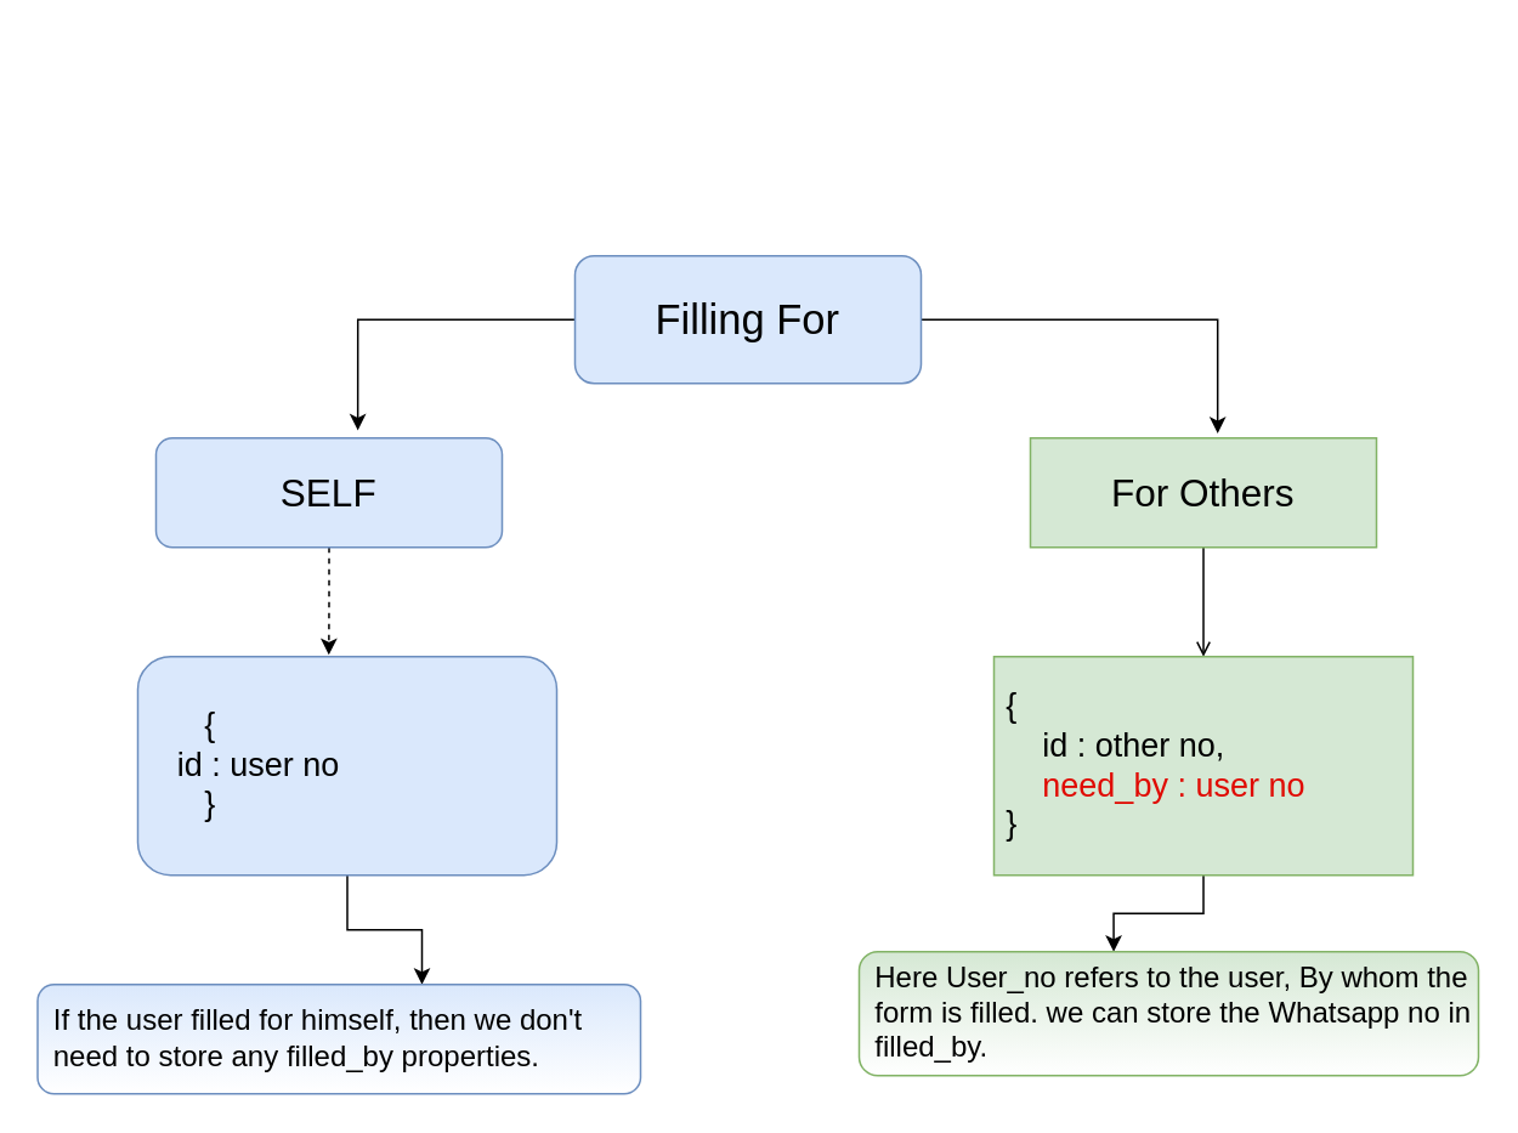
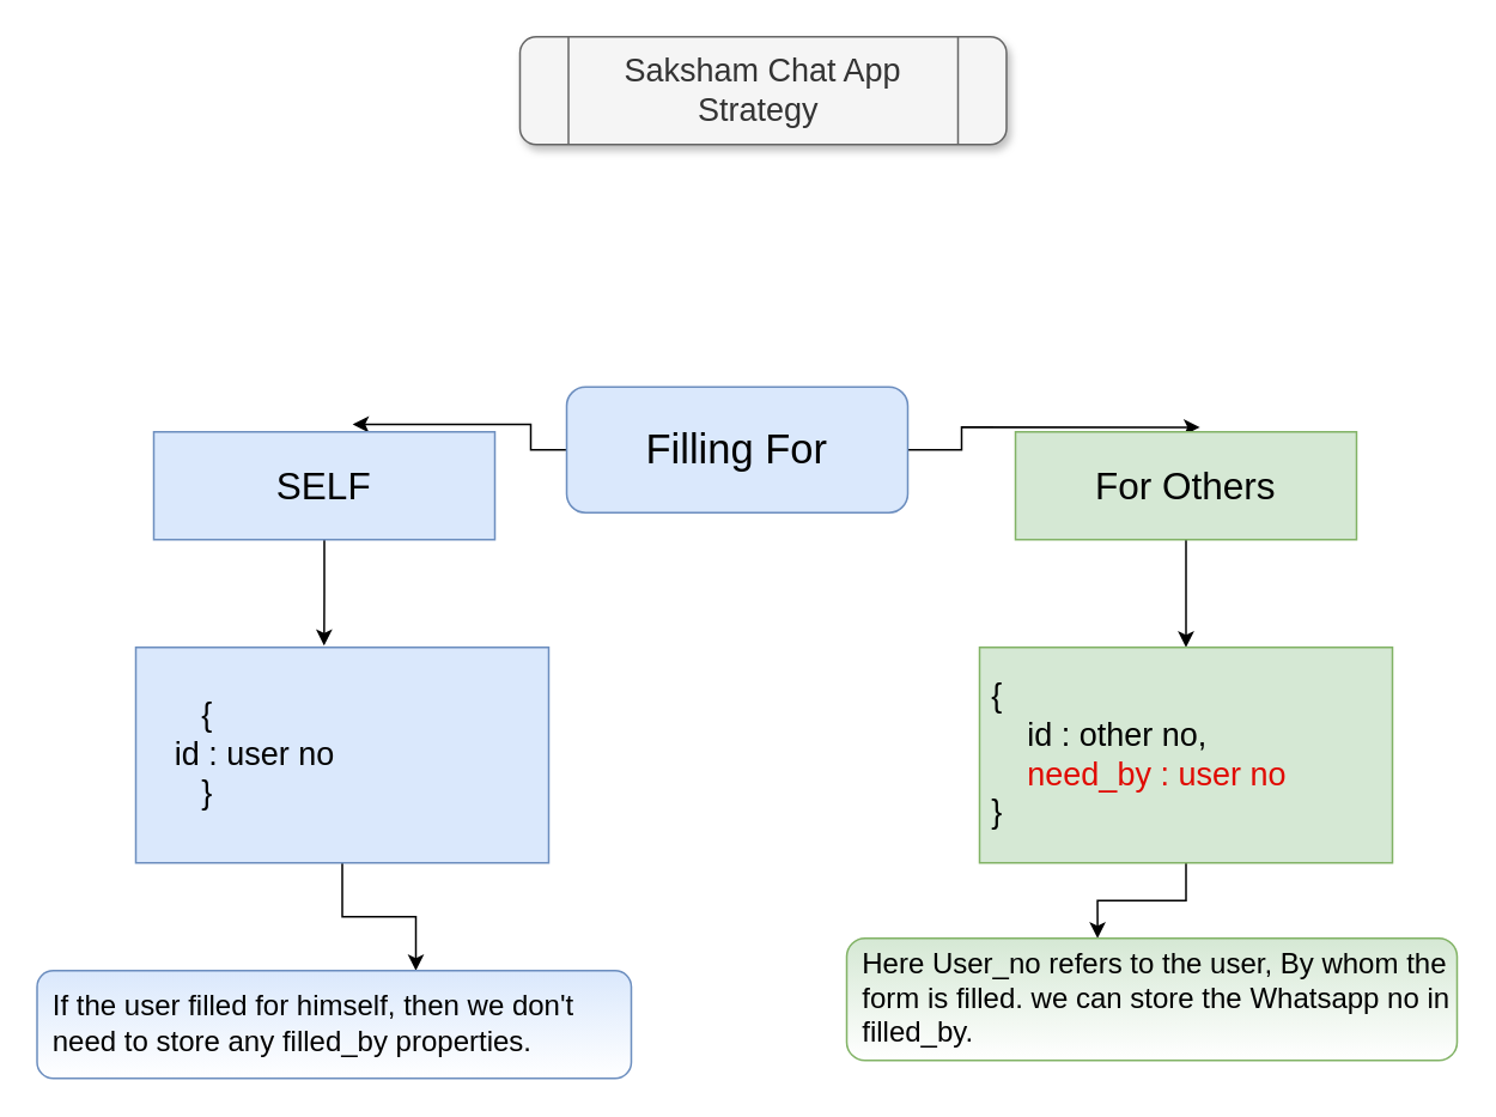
+ <mxCell id="13" value="&lt;font style=&quot;font-size: 18px&quot;&gt;Saksham Chat App&lt;br&gt;Strategy&amp;nbsp;&lt;br&gt;&lt;/font&gt;" style="shape=process;whiteSpace=wrap;html=1;backgroundOutline=1;fillColor=#f5f5f5;strokeColor=#666666;fontColor=#333333;glass=0;shadow=1;rounded=1;" vertex="1" parent="1"><mxGeometry x="289" y="20" width="271" height="60" as="geometry" /></mxCell>
- <mxCell id="4" value="&lt;font style=&quot;font-size: 23px&quot;&gt;Filling For&lt;/font&gt;" style="rounded=1;whiteSpace=wrap;html=1;fillColor=#dae8fc;strokeColor=#6c8ebf;" vertex="1" parent="1"><mxGeometry x="315" y="140" width="190" height="70" as="geometry" /></mxCell>
+ <mxCell id="4" value="&lt;font style=&quot;font-size: 23px&quot;&gt;Filling For&lt;/font&gt;" style="rounded=1;whiteSpace=wrap;html=1;fillColor=#dae8fc;strokeColor=#6c8ebf;" vertex="1" parent="1"><mxGeometry x="315" y="215" width="190" height="70" as="geometry" /></mxCell>
- <mxCell id="6" value="&lt;font style=&quot;font-size: 21px&quot;&gt;SELF&lt;/font&gt;" style="rounded=1;whiteSpace=wrap;html=1;fillColor=#dae8fc;strokeColor=#6c8ebf;" vertex="1" parent="1"><mxGeometry x="85" y="240" width="190" height="60" as="geometry" /></mxCell>
+ <mxCell id="6" value="&lt;font style=&quot;font-size: 21px&quot;&gt;SELF&lt;/font&gt;" style="whiteSpace=wrap;html=1;fillColor=#dae8fc;strokeColor=#6c8ebf;rounded=0;" vertex="1" parent="1"><mxGeometry x="85" y="240" width="190" height="60" as="geometry" /></mxCell>
- <mxCell id="5" style="edgeStyle=orthogonalEdgeStyle;rounded=0;orthogonalLoop=1;jettySize=auto;html=1;entryX=0.456;entryY=-0.008;entryDx=0;entryDy=0;entryPerimeter=0;dashed=1;" edge="1" parent="1" source="6" target="10"><mxGeometry relative="1" as="geometry" /></mxCell>
+ <mxCell id="5" style="edgeStyle=orthogonalEdgeStyle;rounded=0;orthogonalLoop=1;jettySize=auto;html=1;entryX=0.456;entryY=-0.008;entryDx=0;entryDy=0;entryPerimeter=0;" edge="1" parent="1" source="6" target="10"><mxGeometry relative="1" as="geometry" /></mxCell>
- <mxCell id="7" style="edgeStyle=orthogonalEdgeStyle;rounded=0;orthogonalLoop=1;jettySize=auto;html=1;entryX=0.5;entryY=0;entryDx=0;entryDy=0;endArrow=open;" edge="1" parent="1" source="8" target="12"><mxGeometry relative="1" as="geometry" /></mxCell>
+ <mxCell id="7" style="edgeStyle=orthogonalEdgeStyle;rounded=0;orthogonalLoop=1;jettySize=auto;html=1;entryX=0.5;entryY=0;entryDx=0;entryDy=0;" edge="1" parent="1" source="8" target="12"><mxGeometry relative="1" as="geometry" /></mxCell>
- <mxCell id="10" value="&lt;font style=&quot;font-size: 18px&quot;&gt;&amp;nbsp; &amp;nbsp; &amp;nbsp; &amp;nbsp;{ &lt;br&gt;&lt;span style=&quot;white-space: pre&quot;&gt; &lt;/span&gt;&amp;nbsp; &amp;nbsp;id : user no&lt;br&gt;&amp;nbsp; &amp;nbsp; &amp;nbsp; &amp;nbsp;}&lt;br&gt;&lt;/font&gt;" style="whiteSpace=wrap;html=1;align=left;fillColor=#dae8fc;strokeColor=#6c8ebf;rounded=1;" vertex="1" parent="1"><mxGeometry x="75" y="360" width="230" height="120" as="geometry" /></mxCell>
+ <mxCell id="10" value="&lt;font style=&quot;font-size: 18px&quot;&gt;&amp;nbsp; &amp;nbsp; &amp;nbsp; &amp;nbsp;{ &lt;br&gt;&lt;span style=&quot;white-space: pre&quot;&gt; &lt;/span&gt;&amp;nbsp; &amp;nbsp;id : user no&lt;br&gt;&amp;nbsp; &amp;nbsp; &amp;nbsp; &amp;nbsp;}&lt;br&gt;&lt;/font&gt;" style="rounded=0;whiteSpace=wrap;html=1;align=left;fillColor=#dae8fc;strokeColor=#6c8ebf;" vertex="1" parent="1"><mxGeometry x="75" y="360" width="230" height="120" as="geometry" /></mxCell>
